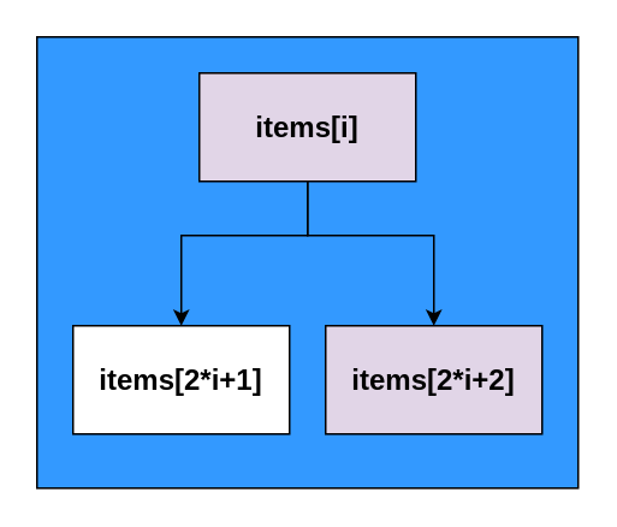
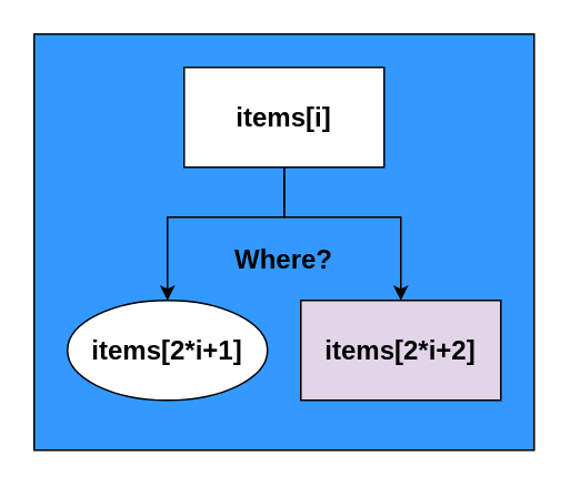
- <mxCell id="3" value="&lt;b&gt;items[i]&lt;/b&gt;" style="rounded=0;whiteSpace=wrap;html=1;fontSize=16;fillColor=#e1d5e7;" vertex="1" parent="1"><mxGeometry x="110" y="40" width="120" height="60" as="geometry" /></mxCell>
+ <mxCell id="3" value="&lt;b&gt;items[i]&lt;/b&gt;" style="rounded=0;whiteSpace=wrap;html=1;fontSize=16;fillColor=#FFFFFF;" vertex="1" parent="1"><mxGeometry x="110" y="40" width="120" height="60" as="geometry" /></mxCell>
+ <mxCell id="8" value="&lt;b&gt;Where?&lt;/b&gt;" style="text;html=1;strokeColor=none;fillColor=none;align=center;verticalAlign=middle;whiteSpace=wrap;rounded=0;fontSize=16;" vertex="1" parent="1"><mxGeometry x="140" y="140" width="60" height="30" as="geometry" /></mxCell>
- <mxCell id="4" value="&lt;b&gt;items[2*i+1]&lt;/b&gt;" style="rounded=0;whiteSpace=wrap;html=1;fontSize=16;fillColor=#FFFFFF;" vertex="1" parent="1"><mxGeometry x="40" y="180" width="120" height="60" as="geometry" /></mxCell>
+ <mxCell id="4" value="&lt;b&gt;items[2*i+1]&lt;/b&gt;" style="ellipse;whiteSpace=wrap;html=1;fontSize=16;fillColor=#FFFFFF;" vertex="1" parent="1"><mxGeometry x="40" y="180" width="120" height="60" as="geometry" /></mxCell>
